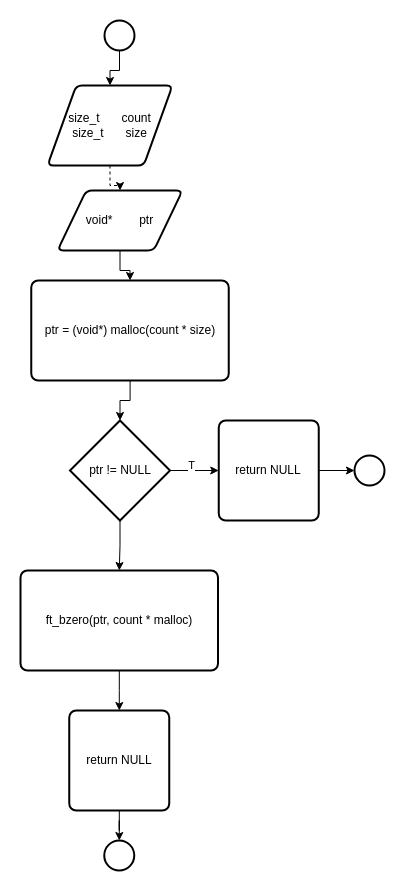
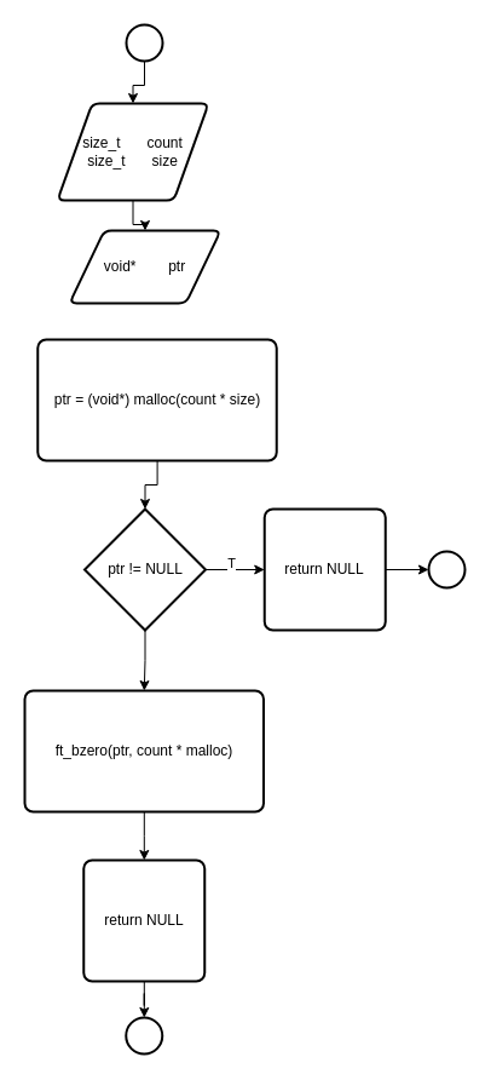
- <mxCell id="4" value="" style="edgeStyle=orthogonalEdgeStyle;rounded=0;orthogonalLoop=1;jettySize=auto;html=1;dashed=1;" edge="1" parent="1" source="5" target="7"><mxGeometry relative="1" as="geometry" /></mxCell>
+ <mxCell id="4" value="" style="edgeStyle=orthogonalEdgeStyle;rounded=0;orthogonalLoop=1;jettySize=auto;html=1;" edge="1" parent="1" source="5" target="7"><mxGeometry relative="1" as="geometry" /></mxCell>
- <mxCell id="6" style="edgeStyle=orthogonalEdgeStyle;rounded=0;orthogonalLoop=1;jettySize=auto;html=1;entryX=0.5;entryY=0;entryDx=0;entryDy=0;" edge="1" parent="1" source="7" target="9"><mxGeometry relative="1" as="geometry" /></mxCell>
